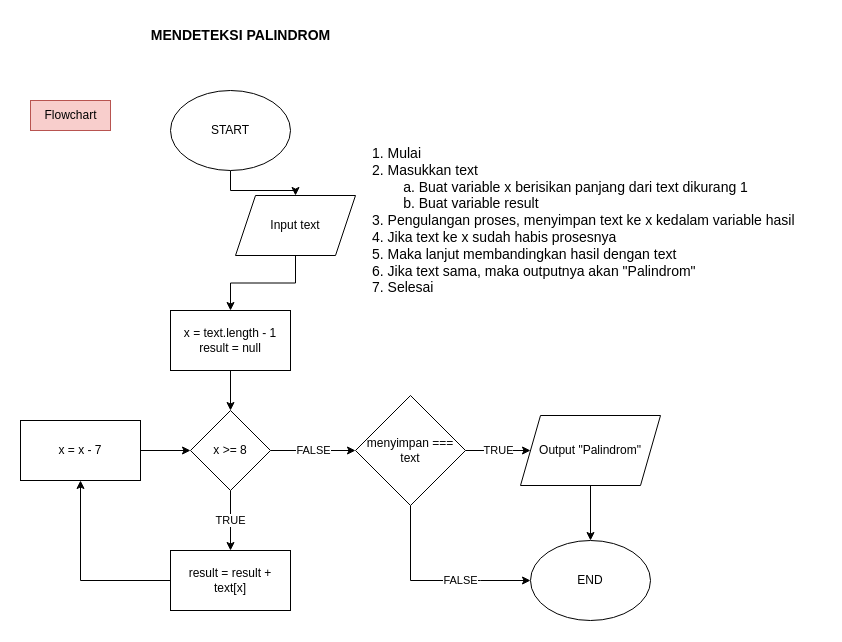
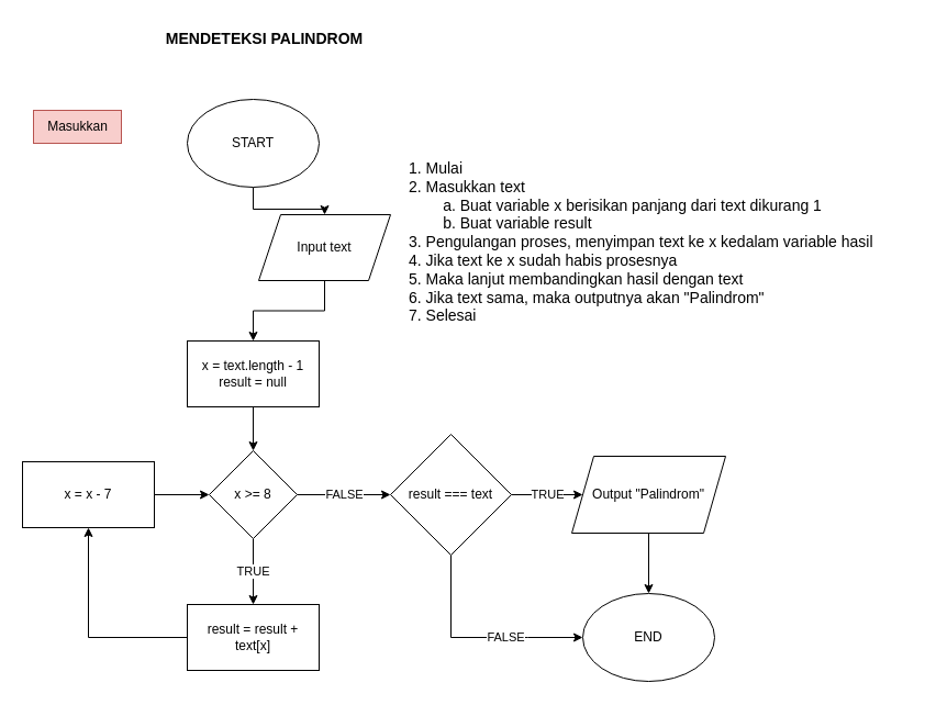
- <mxCell id="2" value="Flowchart" style="text;html=1;align=center;verticalAlign=middle;resizable=0;points=[];autosize=1;strokeColor=#b85450;fillColor=#f8cecc;" parent="1" vertex="1"><mxGeometry x="30" y="100" width="80" height="30" as="geometry" /></mxCell>
+ <mxCell id="2" value="Masukkan" style="text;html=1;align=center;verticalAlign=middle;resizable=0;points=[];autosize=1;strokeColor=#b85450;fillColor=#f8cecc;" parent="1" vertex="1"><mxGeometry x="30" y="100" width="80" height="30" as="geometry" /></mxCell>
- <mxCell id="21" value="menyimpan === text" style="rhombus;whiteSpace=wrap;html=1;" vertex="1" parent="1"><mxGeometry x="355" y="395" width="110" height="110" as="geometry" /></mxCell>
+ <mxCell id="21" value="result === text" style="rhombus;whiteSpace=wrap;html=1;" vertex="1" parent="1"><mxGeometry x="355" y="395" width="110" height="110" as="geometry" /></mxCell>
